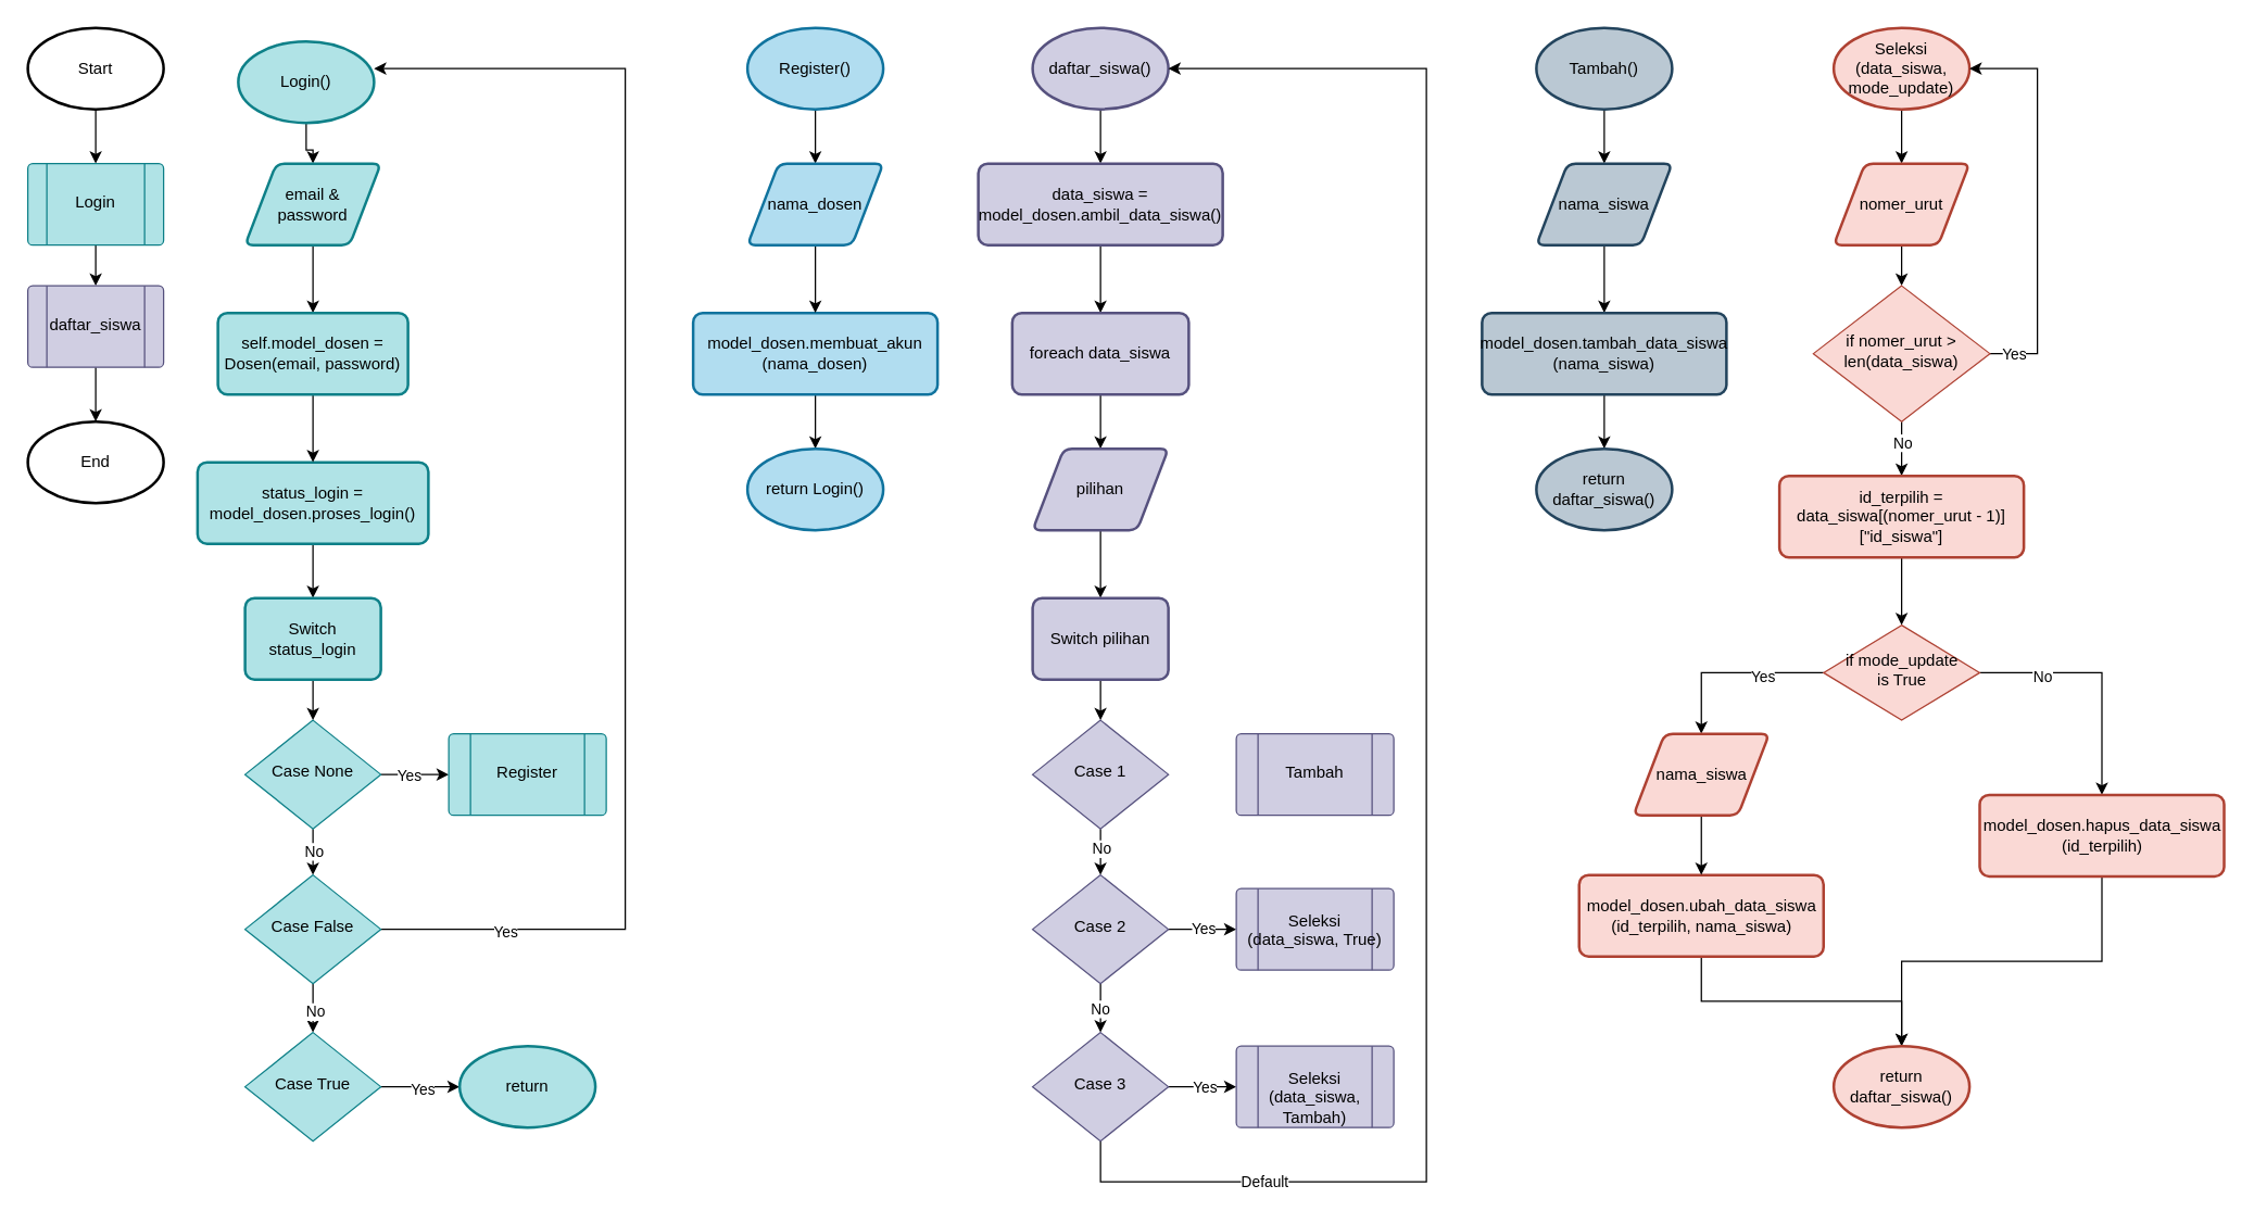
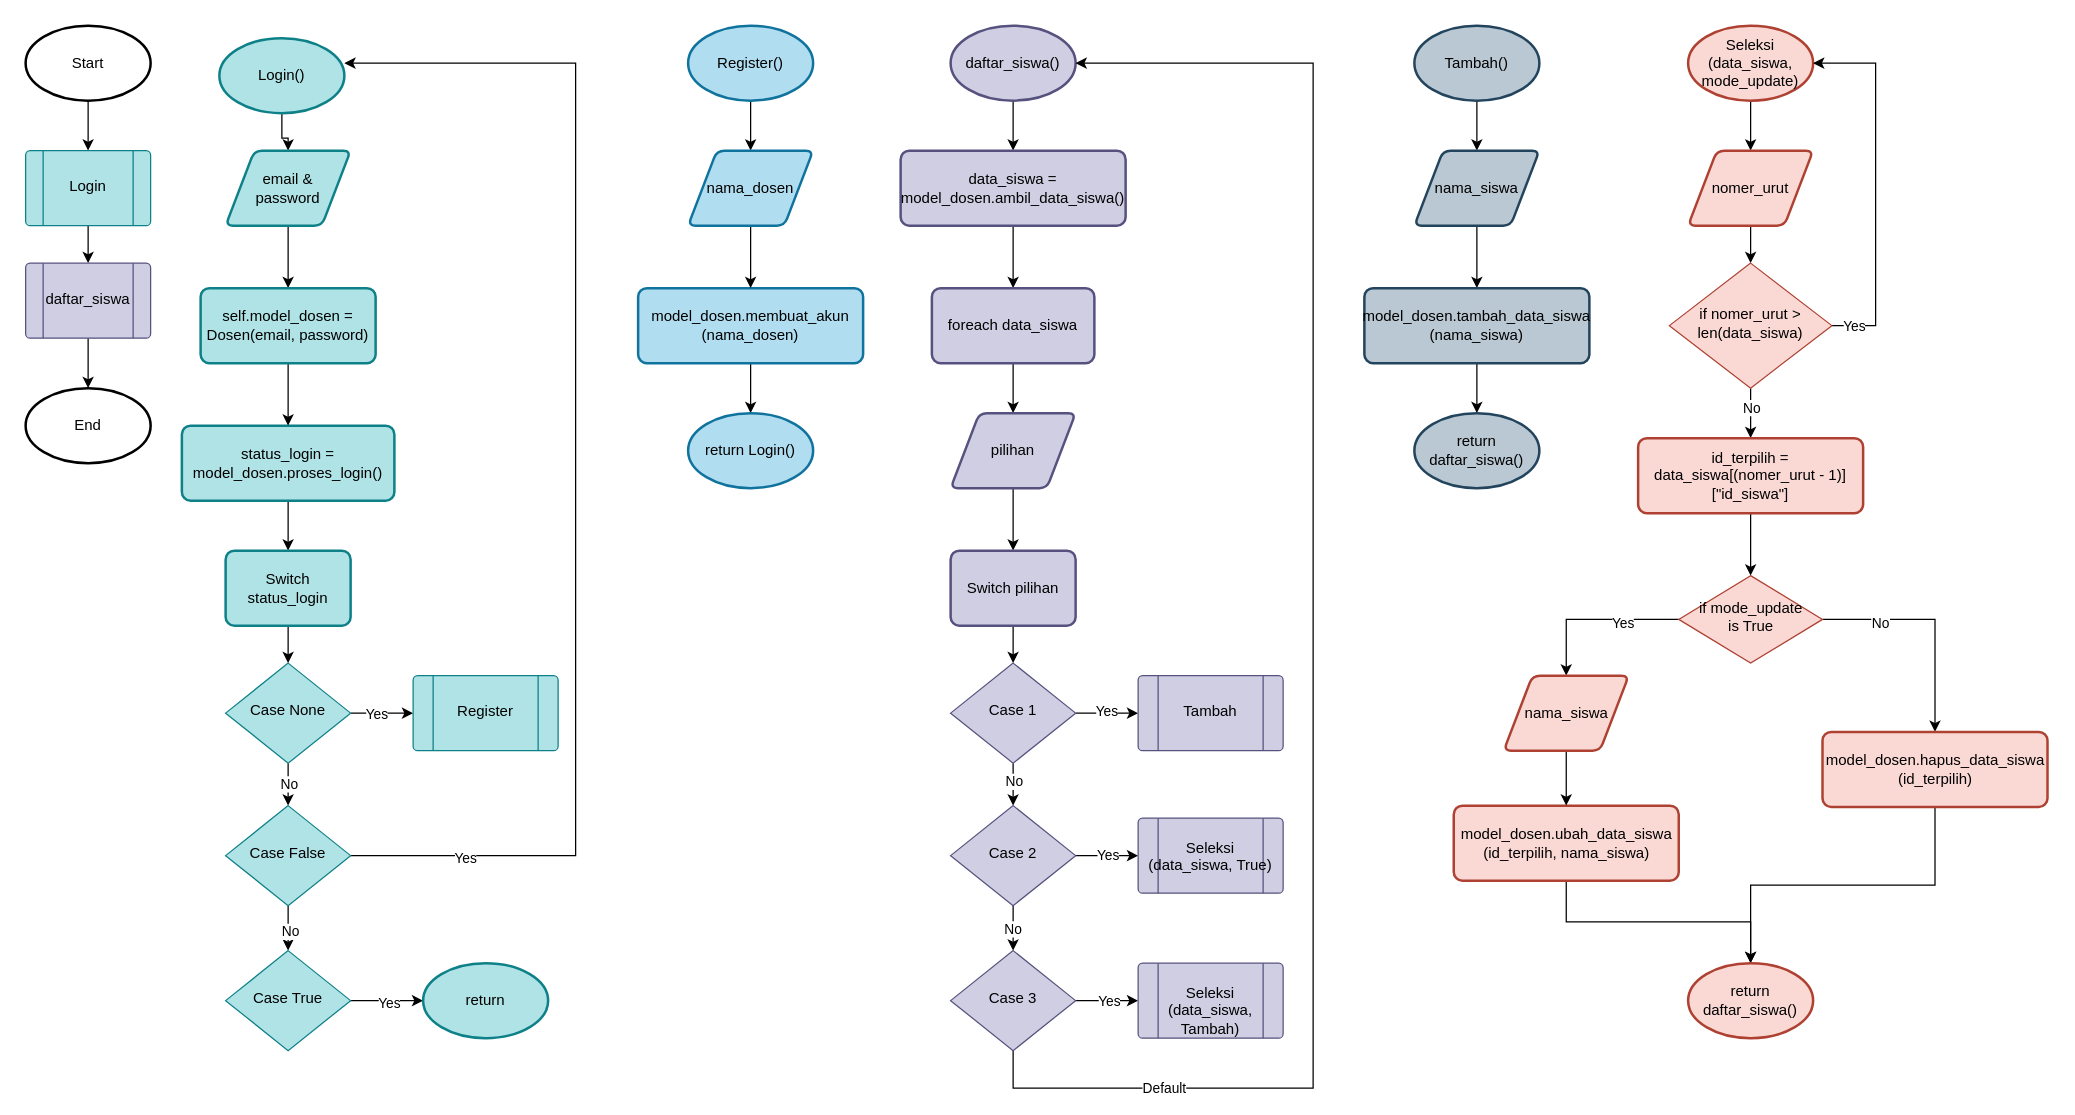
+ <mxCell id="49" value="" style="edgeStyle=orthogonalEdgeStyle;rounded=0;orthogonalLoop=1;jettySize=auto;html=1;" edge="1" parent="1" source="53" target="66"><mxGeometry relative="1" as="geometry" /></mxCell>
+ <mxCell id="50" value="Yes" style="edgeLabel;html=1;align=center;verticalAlign=middle;resizable=0;points=[];" vertex="1" connectable="0" parent="49"><mxGeometry x="-0.046" y="2" relative="1" as="geometry"><mxPoint as="offset" /></mxGeometry></mxCell>
